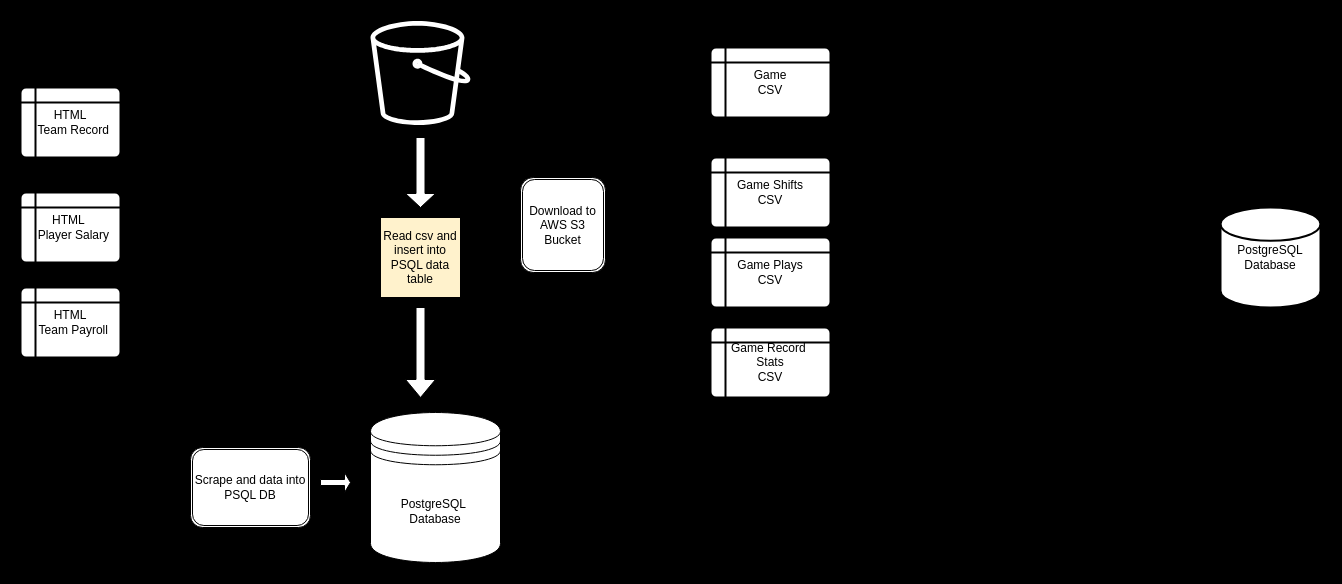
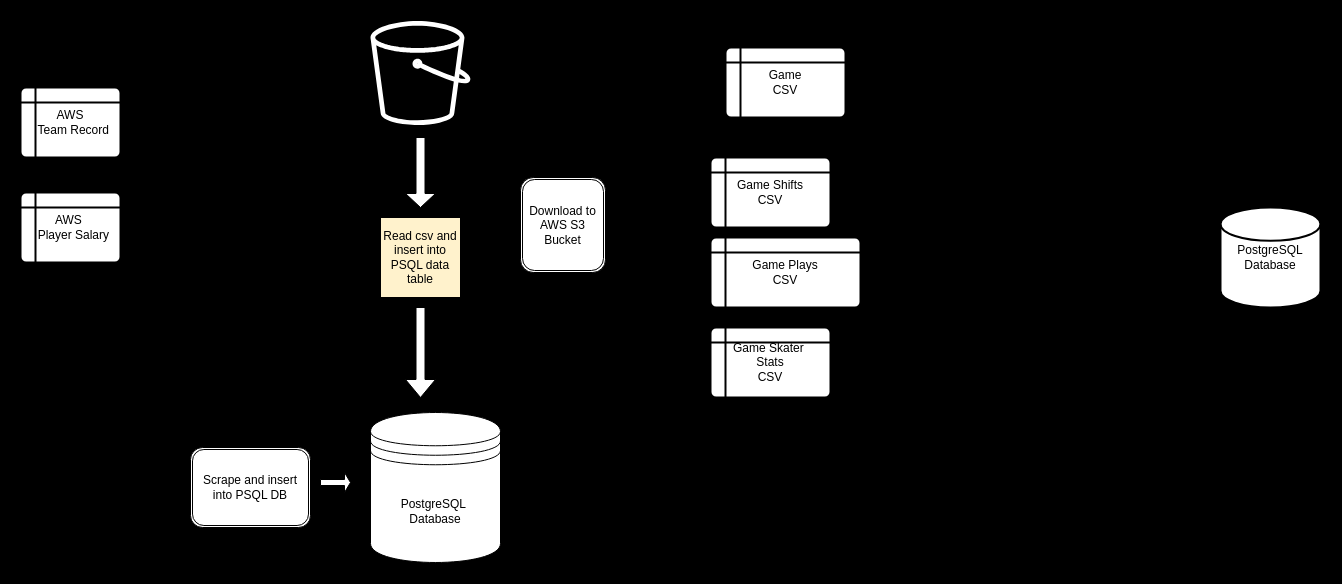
- <mxCell id="7" value="Game&lt;div&gt;CSV&lt;/div&gt;" style="shape=internalStorage;whiteSpace=wrap;html=1;dx=15;dy=15;rounded=1;arcSize=8;strokeWidth=2;labelBackgroundColor=none;fontColor=default;" parent="1" vertex="1"><mxGeometry x="710" y="47" width="120" height="70" as="geometry" /></mxCell>
+ <mxCell id="7" value="Game&lt;div&gt;CSV&lt;/div&gt;" style="shape=internalStorage;whiteSpace=wrap;html=1;dx=15;dy=15;rounded=1;arcSize=8;strokeWidth=2;labelBackgroundColor=none;fontColor=default;" parent="1" vertex="1"><mxGeometry x="725" y="47" width="120" height="70" as="geometry" /></mxCell>
- <mxCell id="4" value="HTML&lt;div&gt;&amp;nbsp; Team Record&lt;/div&gt;" style="shape=internalStorage;whiteSpace=wrap;html=1;dx=15;dy=15;rounded=1;arcSize=8;strokeWidth=2;labelBackgroundColor=none;fontColor=default;" parent="1" vertex="1"><mxGeometry x="20" y="87" width="100" height="70" as="geometry" /></mxCell>
+ <mxCell id="4" value="AWS&lt;div&gt;&amp;nbsp; Team Record&lt;/div&gt;" style="shape=internalStorage;whiteSpace=wrap;html=1;dx=15;dy=15;rounded=1;arcSize=8;strokeWidth=2;labelBackgroundColor=none;fontColor=default;" parent="1" vertex="1"><mxGeometry x="20" y="87" width="100" height="70" as="geometry" /></mxCell>
- <mxCell id="5" value="HTML&amp;nbsp;&lt;div&gt;&amp;nbsp; Player Salary&lt;/div&gt;" style="shape=internalStorage;whiteSpace=wrap;html=1;dx=15;dy=15;rounded=1;arcSize=8;strokeWidth=2;labelBackgroundColor=none;fontColor=default;" parent="1" vertex="1"><mxGeometry x="20" y="192" width="100" height="70" as="geometry" /></mxCell>
+ <mxCell id="5" value="AWS&amp;nbsp;&lt;div&gt;&amp;nbsp; Player Salary&lt;/div&gt;" style="shape=internalStorage;whiteSpace=wrap;html=1;dx=15;dy=15;rounded=1;arcSize=8;strokeWidth=2;labelBackgroundColor=none;fontColor=default;" parent="1" vertex="1"><mxGeometry x="20" y="192" width="100" height="70" as="geometry" /></mxCell>
- <mxCell id="9" value="Game Plays&lt;div&gt;CSV&lt;/div&gt;" style="shape=internalStorage;whiteSpace=wrap;html=1;dx=15;dy=15;rounded=1;arcSize=8;strokeWidth=2;labelBackgroundColor=none;fontColor=default;" parent="1" vertex="1"><mxGeometry x="710" y="237" width="120" height="70" as="geometry" /></mxCell>
+ <mxCell id="9" value="Game Plays&lt;div&gt;CSV&lt;/div&gt;" style="shape=internalStorage;whiteSpace=wrap;html=1;dx=15;dy=15;rounded=1;arcSize=8;strokeWidth=2;labelBackgroundColor=none;fontColor=default;" parent="1" vertex="1"><mxGeometry x="710" y="237" width="150" height="70" as="geometry" /></mxCell>
- <mxCell id="6" value="HTML&lt;div&gt;&amp;nbsp; Team Payroll&lt;/div&gt;" style="shape=internalStorage;whiteSpace=wrap;html=1;dx=15;dy=15;rounded=1;arcSize=8;strokeWidth=2;labelBackgroundColor=none;fontColor=default;" parent="1" vertex="1"><mxGeometry x="20" y="287" width="100" height="70" as="geometry" /></mxCell>
- <mxCell id="11" value="Game Record&amp;nbsp;&lt;div&gt;Stats&lt;/div&gt;&lt;div&gt;CSV&lt;/div&gt;" style="shape=internalStorage;whiteSpace=wrap;html=1;dx=15;dy=15;rounded=1;arcSize=8;strokeWidth=2;labelBackgroundColor=none;fontColor=default;" parent="1" vertex="1"><mxGeometry x="710" y="327" width="120" height="70" as="geometry" /></mxCell>
+ <mxCell id="11" value="Game Skater&amp;nbsp;&lt;div&gt;Stats&lt;/div&gt;&lt;div&gt;CSV&lt;/div&gt;" style="shape=internalStorage;whiteSpace=wrap;html=1;dx=15;dy=15;rounded=1;arcSize=8;strokeWidth=2;labelBackgroundColor=none;fontColor=default;" parent="1" vertex="1"><mxGeometry x="710" y="327" width="120" height="70" as="geometry" /></mxCell>
- <mxCell id="16" value="Scrape and data into PSQL DB" style="shape=ext;double=1;rounded=1;whiteSpace=wrap;html=1;labelBackgroundColor=none;fontColor=default;" parent="1" vertex="1"><mxGeometry x="190" y="447" width="120" height="80" as="geometry" /></mxCell>
+ <mxCell id="16" value="Scrape and insert into PSQL DB" style="shape=ext;double=1;rounded=1;whiteSpace=wrap;html=1;labelBackgroundColor=none;fontColor=default;" parent="1" vertex="1"><mxGeometry x="190" y="447" width="120" height="80" as="geometry" /></mxCell>
